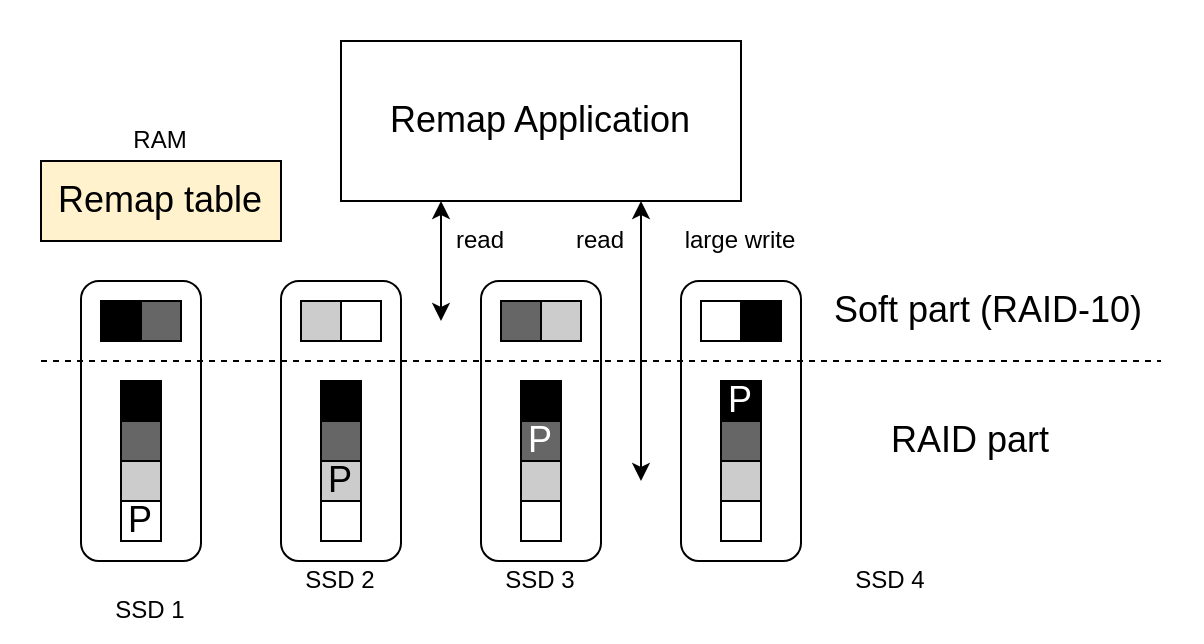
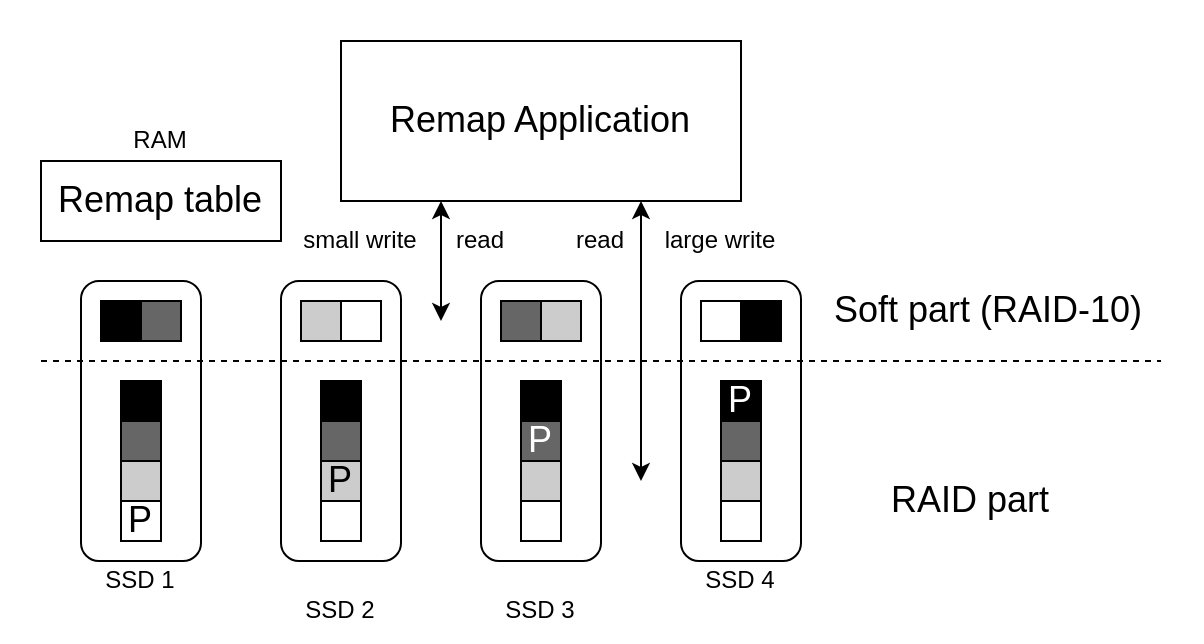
- <mxCell id="34" value="Remap table" style="rounded=0;whiteSpace=wrap;html=1;fontSize=18;fillColor=#fff2cc;" vertex="1" parent="1"><mxGeometry y="80" width="120" height="40" as="geometry" x="20" /></mxCell>
+ <mxCell id="34" value="Remap table" style="rounded=0;whiteSpace=wrap;html=1;fontSize=18;" vertex="1" parent="1"><mxGeometry y="80" width="120" height="40" as="geometry" x="20" /></mxCell>
+ <mxCell id="40" value="small write" style="rounded=0;whiteSpace=wrap;html=1;fillColor=none;strokeColor=none;" vertex="1" parent="1"><mxGeometry x="140" y="110" width="80" height="20" as="geometry" /></mxCell>
- <mxCell id="41" value="large write" style="rounded=0;whiteSpace=wrap;html=1;fillColor=none;strokeColor=none;" vertex="1" parent="1"><mxGeometry x="330" y="110" width="80" height="20" as="geometry" /></mxCell>
+ <mxCell id="41" value="large write" style="rounded=0;whiteSpace=wrap;html=1;fillColor=none;strokeColor=none;" vertex="1" parent="1"><mxGeometry x="320" y="110" width="80" height="20" as="geometry" /></mxCell>
- <mxCell id="6" value="RAID part" style="rounded=0;whiteSpace=wrap;html=1;fillColor=none;strokeColor=none;fontSize=18;" vertex="1" parent="1"><mxGeometry x="440" y="200" width="90" height="40" as="geometry" /></mxCell>
+ <mxCell id="6" value="RAID part" style="rounded=0;whiteSpace=wrap;html=1;fillColor=none;strokeColor=none;fontSize=18;" vertex="1" parent="1"><mxGeometry x="440" y="230" width="90" height="40" as="geometry" /></mxCell>
- <mxCell id="43" value="SSD 2" style="rounded=0;whiteSpace=wrap;html=1;fillColor=none;strokeColor=none;" vertex="1" parent="1"><mxGeometry x="150" y="280" width="40" height="20" as="geometry" /></mxCell>
+ <mxCell id="43" value="SSD 2" style="rounded=0;whiteSpace=wrap;html=1;fillColor=none;strokeColor=none;" vertex="1" parent="1"><mxGeometry x="150" y="295" width="40" height="20" as="geometry" /></mxCell>
- <mxCell id="44" value="SSD 3" style="rounded=0;whiteSpace=wrap;html=1;fillColor=none;strokeColor=none;" vertex="1" parent="1"><mxGeometry x="250" y="280" width="40" height="20" as="geometry" /></mxCell>
+ <mxCell id="44" value="SSD 3" style="rounded=0;whiteSpace=wrap;html=1;fillColor=none;strokeColor=none;" vertex="1" parent="1"><mxGeometry x="250" y="295" width="40" height="20" as="geometry" /></mxCell>
- <mxCell id="45" value="SSD 4" style="rounded=0;whiteSpace=wrap;html=1;fillColor=none;strokeColor=none;" vertex="1" parent="1"><mxGeometry x="425" y="280" width="40" height="20" as="geometry" /></mxCell>
+ <mxCell id="45" value="SSD 4" style="rounded=0;whiteSpace=wrap;html=1;fillColor=none;strokeColor=none;" vertex="1" parent="1"><mxGeometry x="350" y="280" width="40" height="20" as="geometry" /></mxCell>
- <mxCell id="42" value="SSD 1" style="rounded=0;whiteSpace=wrap;html=1;fillColor=none;strokeColor=none;" vertex="1" parent="1"><mxGeometry x="55" y="295" width="40" height="20" as="geometry" /></mxCell>
+ <mxCell id="42" value="SSD 1" style="rounded=0;whiteSpace=wrap;html=1;fillColor=none;strokeColor=none;" vertex="1" parent="1"><mxGeometry x="50" y="280" width="40" height="20" as="geometry" /></mxCell>
